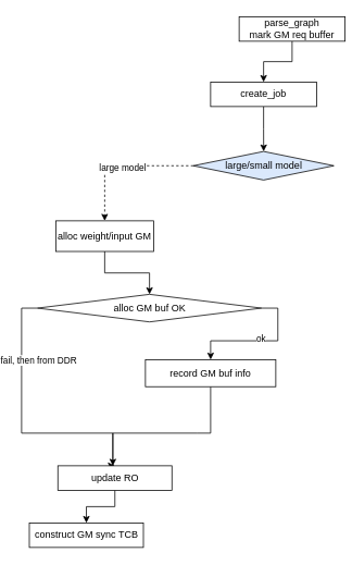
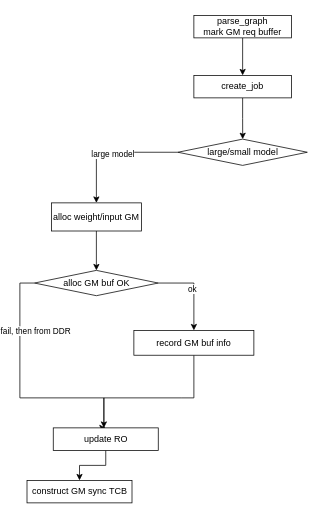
- <mxCell id="5" value="parse_graph&lt;br&gt;mark GM req buffer" style="rounded=0;whiteSpace=wrap;html=1;" parent="1" vertex="1"><mxGeometry x="287" y="20" width="130" height="30" as="geometry" /></mxCell>
+ <mxCell id="5" value="parse_graph&lt;br&gt;mark GM req buffer" style="rounded=0;whiteSpace=wrap;html=1;" parent="1" vertex="1"><mxGeometry x="252" y="20" width="130" height="30" as="geometry" /></mxCell>
- <mxCell id="7" value="" style="edgeStyle=orthogonalEdgeStyle;rounded=0;orthogonalLoop=1;jettySize=auto;html=1;dashed=1;" edge="1" parent="1" source="9" target="11"><mxGeometry relative="1" as="geometry" /></mxCell>
+ <mxCell id="7" value="" style="edgeStyle=orthogonalEdgeStyle;rounded=0;orthogonalLoop=1;jettySize=auto;html=1;" edge="1" parent="1" source="9" target="11"><mxGeometry relative="1" as="geometry" /></mxCell>
- <mxCell id="9" value="large/small model" style="rhombus;whiteSpace=wrap;html=1;rounded=0;fillColor=#dae8fc;" vertex="1" parent="1"><mxGeometry x="230.75" y="185" width="172.5" height="35" as="geometry" /></mxCell>
+ <mxCell id="9" value="large/small model" style="rhombus;whiteSpace=wrap;html=1;rounded=0;" vertex="1" parent="1"><mxGeometry x="230.75" y="185" width="172.5" height="35" as="geometry" /></mxCell>
- <mxCell id="16" value="alloc GM buf OK" style="rhombus;whiteSpace=wrap;html=1;rounded=0;" vertex="1" parent="1"><mxGeometry x="39.5" y="360" width="275" height="33.75" as="geometry" /></mxCell>
+ <mxCell id="16" value="alloc GM buf OK" style="rhombus;whiteSpace=wrap;html=1;rounded=0;" vertex="1" parent="1"><mxGeometry x="39.5" y="360" width="165" height="33.75" as="geometry" /></mxCell>
